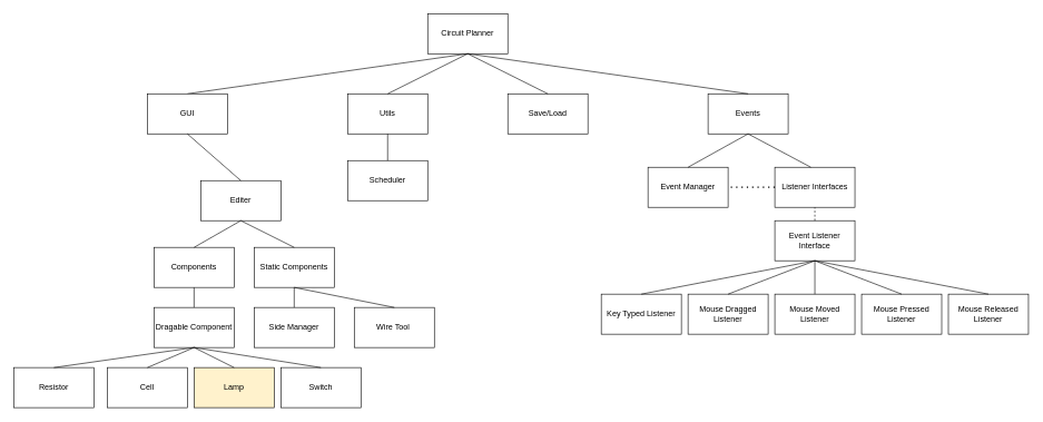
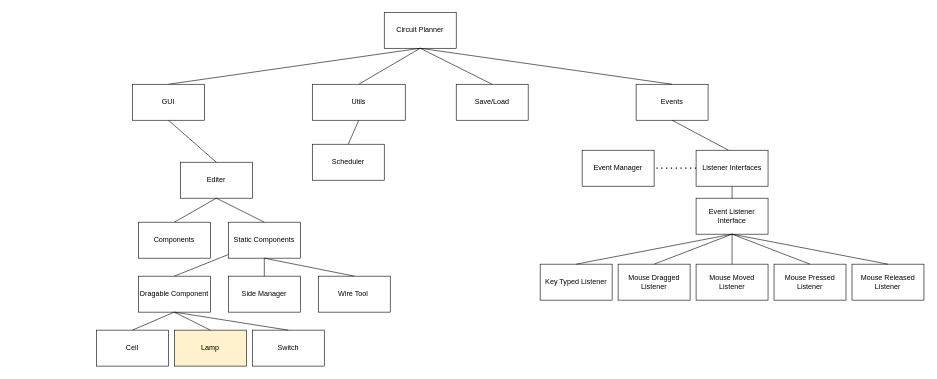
- <mxCell id="46" value="Utils" style="rounded=0;whiteSpace=wrap;html=1;" vertex="1" parent="1"><mxGeometry x="520" y="140" width="120" height="60" as="geometry" /></mxCell>
+ <mxCell id="46" value="Utils" style="rounded=0;whiteSpace=wrap;html=1;" vertex="1" parent="1"><mxGeometry x="520" y="140" width="155" height="60" as="geometry" /></mxCell>
- <mxCell id="13" value="" style="endArrow=none;html=1;rounded=0;entryX=0.5;entryY=1;entryDx=0;entryDy=0;exitX=0.5;exitY=0;exitDx=0;exitDy=0;" edge="1" parent="1" source="11" target="7"><mxGeometry width="50" height="50" relative="1" as="geometry"><mxPoint x="1030" y="250" as="sourcePoint" /><mxPoint x="1080" y="200" as="targetPoint" /></mxGeometry></mxCell>
- <mxCell id="26" value="" style="endArrow=none;html=1;rounded=0;entryX=0.5;entryY=1;entryDx=0;entryDy=0;dashed=1;" edge="1" parent="1" source="15" target="12"><mxGeometry width="50" height="50" relative="1" as="geometry"><mxPoint x="1430" y="390" as="sourcePoint" /><mxPoint x="1480" y="340" as="targetPoint" /></mxGeometry></mxCell>
+ <mxCell id="26" value="" style="endArrow=none;html=1;rounded=0;entryX=0.5;entryY=1;entryDx=0;entryDy=0;" edge="1" parent="1" source="15" target="12"><mxGeometry width="50" height="50" relative="1" as="geometry"><mxPoint x="1430" y="390" as="sourcePoint" /><mxPoint x="1480" y="340" as="targetPoint" /></mxGeometry></mxCell>
- <mxCell id="35" value="" style="endArrow=none;html=1;rounded=0;entryX=0.5;entryY=1;entryDx=0;entryDy=0;exitX=0.5;exitY=0;exitDx=0;exitDy=0;" edge="1" parent="1" source="30" target="28"><mxGeometry width="50" height="50" relative="1" as="geometry"><mxPoint x="420" y="480" as="sourcePoint" /><mxPoint x="470" y="430" as="targetPoint" /></mxGeometry></mxCell>
+ <mxCell id="35" value="" style="endArrow=none;html=1;rounded=0;exitX=0.5;exitY=0;exitDx=0;exitDy=0;" edge="1" parent="1" source="30" target="40"><mxGeometry width="50" height="50" relative="1" as="geometry"><mxPoint x="420" y="480" as="sourcePoint" /><mxPoint x="470" y="430" as="targetPoint" /></mxGeometry></mxCell>
- <mxCell id="36" value="" style="endArrow=none;html=1;rounded=0;entryX=0.5;entryY=1;entryDx=0;entryDy=0;exitX=0.5;exitY=0;exitDx=0;exitDy=0;" edge="1" parent="1" source="33" target="30"><mxGeometry width="50" height="50" relative="1" as="geometry"><mxPoint x="400" y="530" as="sourcePoint" /><mxPoint x="450" y="480" as="targetPoint" /></mxGeometry></mxCell>
- <mxCell id="33" value="Resistor" style="rounded=0;whiteSpace=wrap;html=1;" vertex="1" parent="1"><mxGeometry x="20" y="550" width="120" height="60" as="geometry" /></mxCell>
